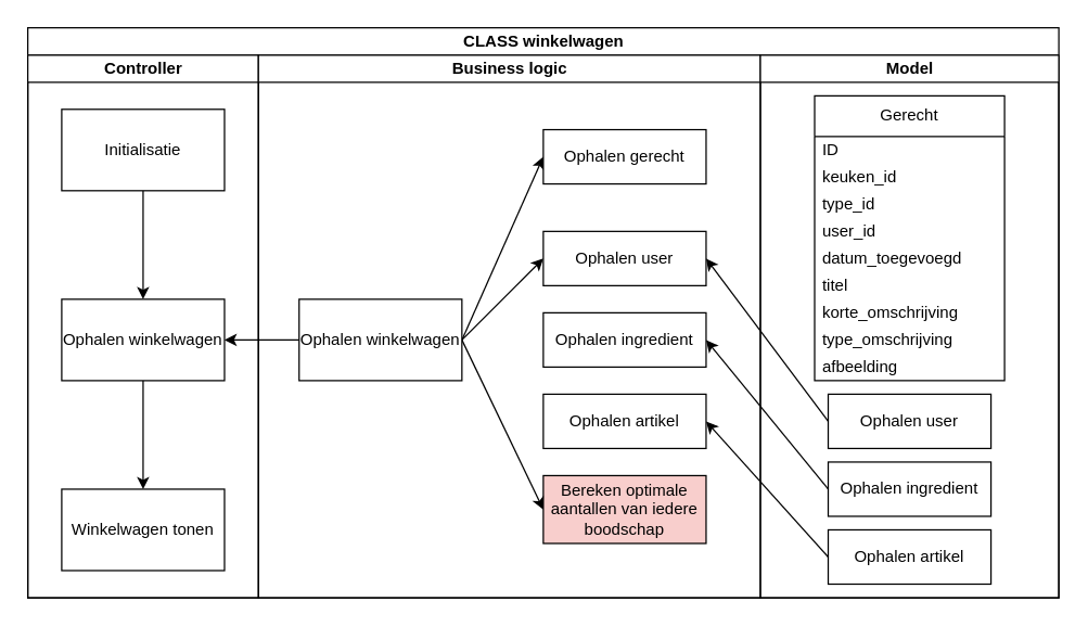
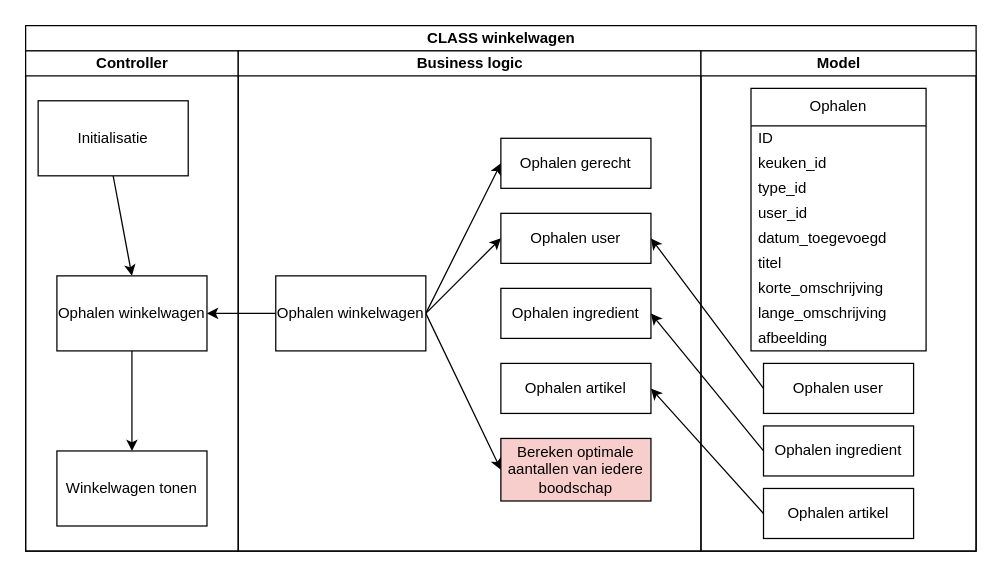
- <mxCell id="22" value="Gerecht" style="swimlane;fontStyle=0;childLayout=stackLayout;horizontal=1;startSize=30;horizontalStack=0;resizeParent=1;resizeParentMax=0;resizeLast=0;collapsible=1;marginBottom=0;whiteSpace=wrap;html=1;" vertex="1" parent="20"><mxGeometry x="40.0" y="30" width="140" height="210" as="geometry" /></mxCell>
+ <mxCell id="22" value="Ophalen" style="swimlane;fontStyle=0;childLayout=stackLayout;horizontal=1;startSize=30;horizontalStack=0;resizeParent=1;resizeParentMax=0;resizeLast=0;collapsible=1;marginBottom=0;whiteSpace=wrap;html=1;" vertex="1" parent="20"><mxGeometry x="40.0" y="30" width="140" height="210" as="geometry" /></mxCell>
- <mxCell id="5" value="Initialisatie" style="rounded=0;whiteSpace=wrap;html=1;" vertex="1" parent="3"><mxGeometry x="25" y="40" width="120" height="60" as="geometry" /></mxCell>
+ <mxCell id="5" value="Initialisatie" style="rounded=0;whiteSpace=wrap;html=1;" vertex="1" parent="3"><mxGeometry x="10" y="40" width="120" height="60" as="geometry" /></mxCell>
- <mxCell id="15" value="Ophalen gerecht" style="rounded=0;whiteSpace=wrap;html=1;" vertex="1" parent="9"><mxGeometry x="210" y="55" width="120" height="40" as="geometry" /></mxCell>
+ <mxCell id="15" value="Ophalen gerecht" style="rounded=0;whiteSpace=wrap;html=1;" vertex="1" parent="9"><mxGeometry x="210" y="70" width="120" height="40" as="geometry" /></mxCell>
- <mxCell id="30" value="type_omschrijving" style="text;strokeColor=none;fillColor=none;align=left;verticalAlign=middle;spacingLeft=4;spacingRight=4;overflow=hidden;points=[[0,0.5],[1,0.5]];portConstraint=eastwest;rotatable=0;whiteSpace=wrap;html=1;" vertex="1" parent="22"><mxGeometry y="170" width="140" height="20" as="geometry" /></mxCell>
+ <mxCell id="30" value="lange_omschrijving" style="text;strokeColor=none;fillColor=none;align=left;verticalAlign=middle;spacingLeft=4;spacingRight=4;overflow=hidden;points=[[0,0.5],[1,0.5]];portConstraint=eastwest;rotatable=0;whiteSpace=wrap;html=1;" vertex="1" parent="22"><mxGeometry y="170" width="140" height="20" as="geometry" /></mxCell>
